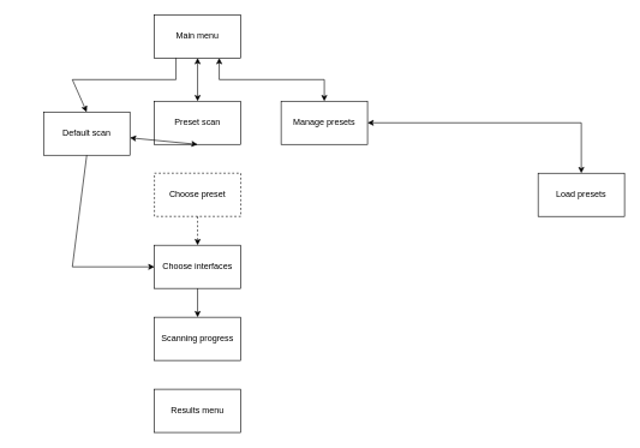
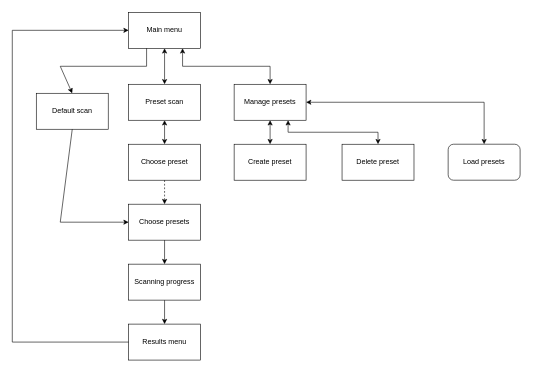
- <mxCell id="10" value="" style="endArrow=classic;html=1;rounded=0;exitX=0.5;exitY=1;exitDx=0;exitDy=0;startArrow=classic;startFill=1;" parent="1" source="4" target="5" edge="1"><mxGeometry width="50" height="50" relative="1" as="geometry"><mxPoint x="270" y="190" as="sourcePoint" /><mxPoint x="320" y="140" as="targetPoint" /></mxGeometry></mxCell>
+ <mxCell id="10" value="" style="endArrow=classic;html=1;rounded=0;exitX=0.5;exitY=1;exitDx=0;exitDy=0;entryX=0.5;entryY=0;entryDx=0;entryDy=0;startArrow=classic;startFill=1;" parent="1" source="4" target="9" edge="1"><mxGeometry width="50" height="50" relative="1" as="geometry"><mxPoint x="270" y="190" as="sourcePoint" /><mxPoint x="320" y="140" as="targetPoint" /></mxGeometry></mxCell>
+ <mxCell id="19" value="" style="endArrow=classic;html=1;rounded=0;entryX=0.5;entryY=0;entryDx=0;entryDy=0;exitX=0.75;exitY=1;exitDx=0;exitDy=0;startArrow=classic;startFill=1;" parent="1" source="6" target="17" edge="1"><mxGeometry width="50" height="50" relative="1" as="geometry"><mxPoint x="430" y="320" as="sourcePoint" /><mxPoint x="480" y="270" as="targetPoint" /><Array as="points"><mxPoint x="480" y="220" /><mxPoint x="630" y="220" /></Array></mxGeometry></mxCell>
+ <mxCell id="15" value="" style="endArrow=classic;html=1;rounded=0;exitX=0.5;exitY=1;exitDx=0;exitDy=0;entryX=0.5;entryY=0;entryDx=0;entryDy=0;startArrow=classic;startFill=1;" parent="1" source="6" target="16" edge="1"><mxGeometry width="50" height="50" relative="1" as="geometry"><mxPoint x="340" y="300" as="sourcePoint" /><mxPoint x="480" y="240" as="targetPoint" /></mxGeometry></mxCell>
- <mxCell id="9" value="Choose preset" style="rounded=0;whiteSpace=wrap;html=1;dashed=1;" parent="1" vertex="1"><mxGeometry x="214" y="240" width="120" height="60" as="geometry" /></mxCell>
+ <mxCell id="9" value="Choose preset" style="rounded=0;whiteSpace=wrap;html=1;" parent="1" vertex="1"><mxGeometry x="214" y="240" width="120" height="60" as="geometry" /></mxCell>
+ <mxCell id="16" value="Create preset" style="rounded=0;whiteSpace=wrap;html=1;" parent="1" vertex="1"><mxGeometry x="390" y="240" width="120" height="60" as="geometry" /></mxCell>
+ <mxCell id="17" value="Delete preset" style="rounded=0;whiteSpace=wrap;html=1;" parent="1" vertex="1"><mxGeometry x="570" y="240" width="120" height="60" as="geometry" /></mxCell>
- <mxCell id="18" value="Load presets" style="rounded=0;whiteSpace=wrap;html=1;" parent="1" vertex="1"><mxGeometry x="747" y="240" width="120" height="60" as="geometry" /></mxCell>
+ <mxCell id="18" value="Load presets" style="whiteSpace=wrap;html=1;rounded=1;" parent="1" vertex="1"><mxGeometry x="747" y="240" width="120" height="60" as="geometry" /></mxCell>
- <mxCell id="11" value="Choose interfaces" style="rounded=0;whiteSpace=wrap;html=1;" parent="1" vertex="1"><mxGeometry x="214" y="340" width="120" height="60" as="geometry" /></mxCell>
+ <mxCell id="11" value="Choose presets" style="rounded=0;whiteSpace=wrap;html=1;" parent="1" vertex="1"><mxGeometry x="214" y="340" width="120" height="60" as="geometry" /></mxCell>
+ <mxCell id="21" value="" style="edgeStyle=orthogonalEdgeStyle;rounded=0;orthogonalLoop=1;jettySize=auto;html=1;" parent="1" source="22" target="23" edge="1"><mxGeometry relative="1" as="geometry" /></mxCell>
+ <mxCell id="24" value="" style="endArrow=classic;startArrow=none;html=1;rounded=0;exitX=0;exitY=0.5;exitDx=0;exitDy=0;entryX=0;entryY=0.5;entryDx=0;entryDy=0;startFill=0;" parent="1" source="23" target="2" edge="1"><mxGeometry width="50" height="50" relative="1" as="geometry"><mxPoint x="390" y="460" as="sourcePoint" /><mxPoint x="440" y="410" as="targetPoint" /><Array as="points"><mxPoint x="20" y="570" /><mxPoint x="20" y="50" /></Array></mxGeometry></mxCell>
